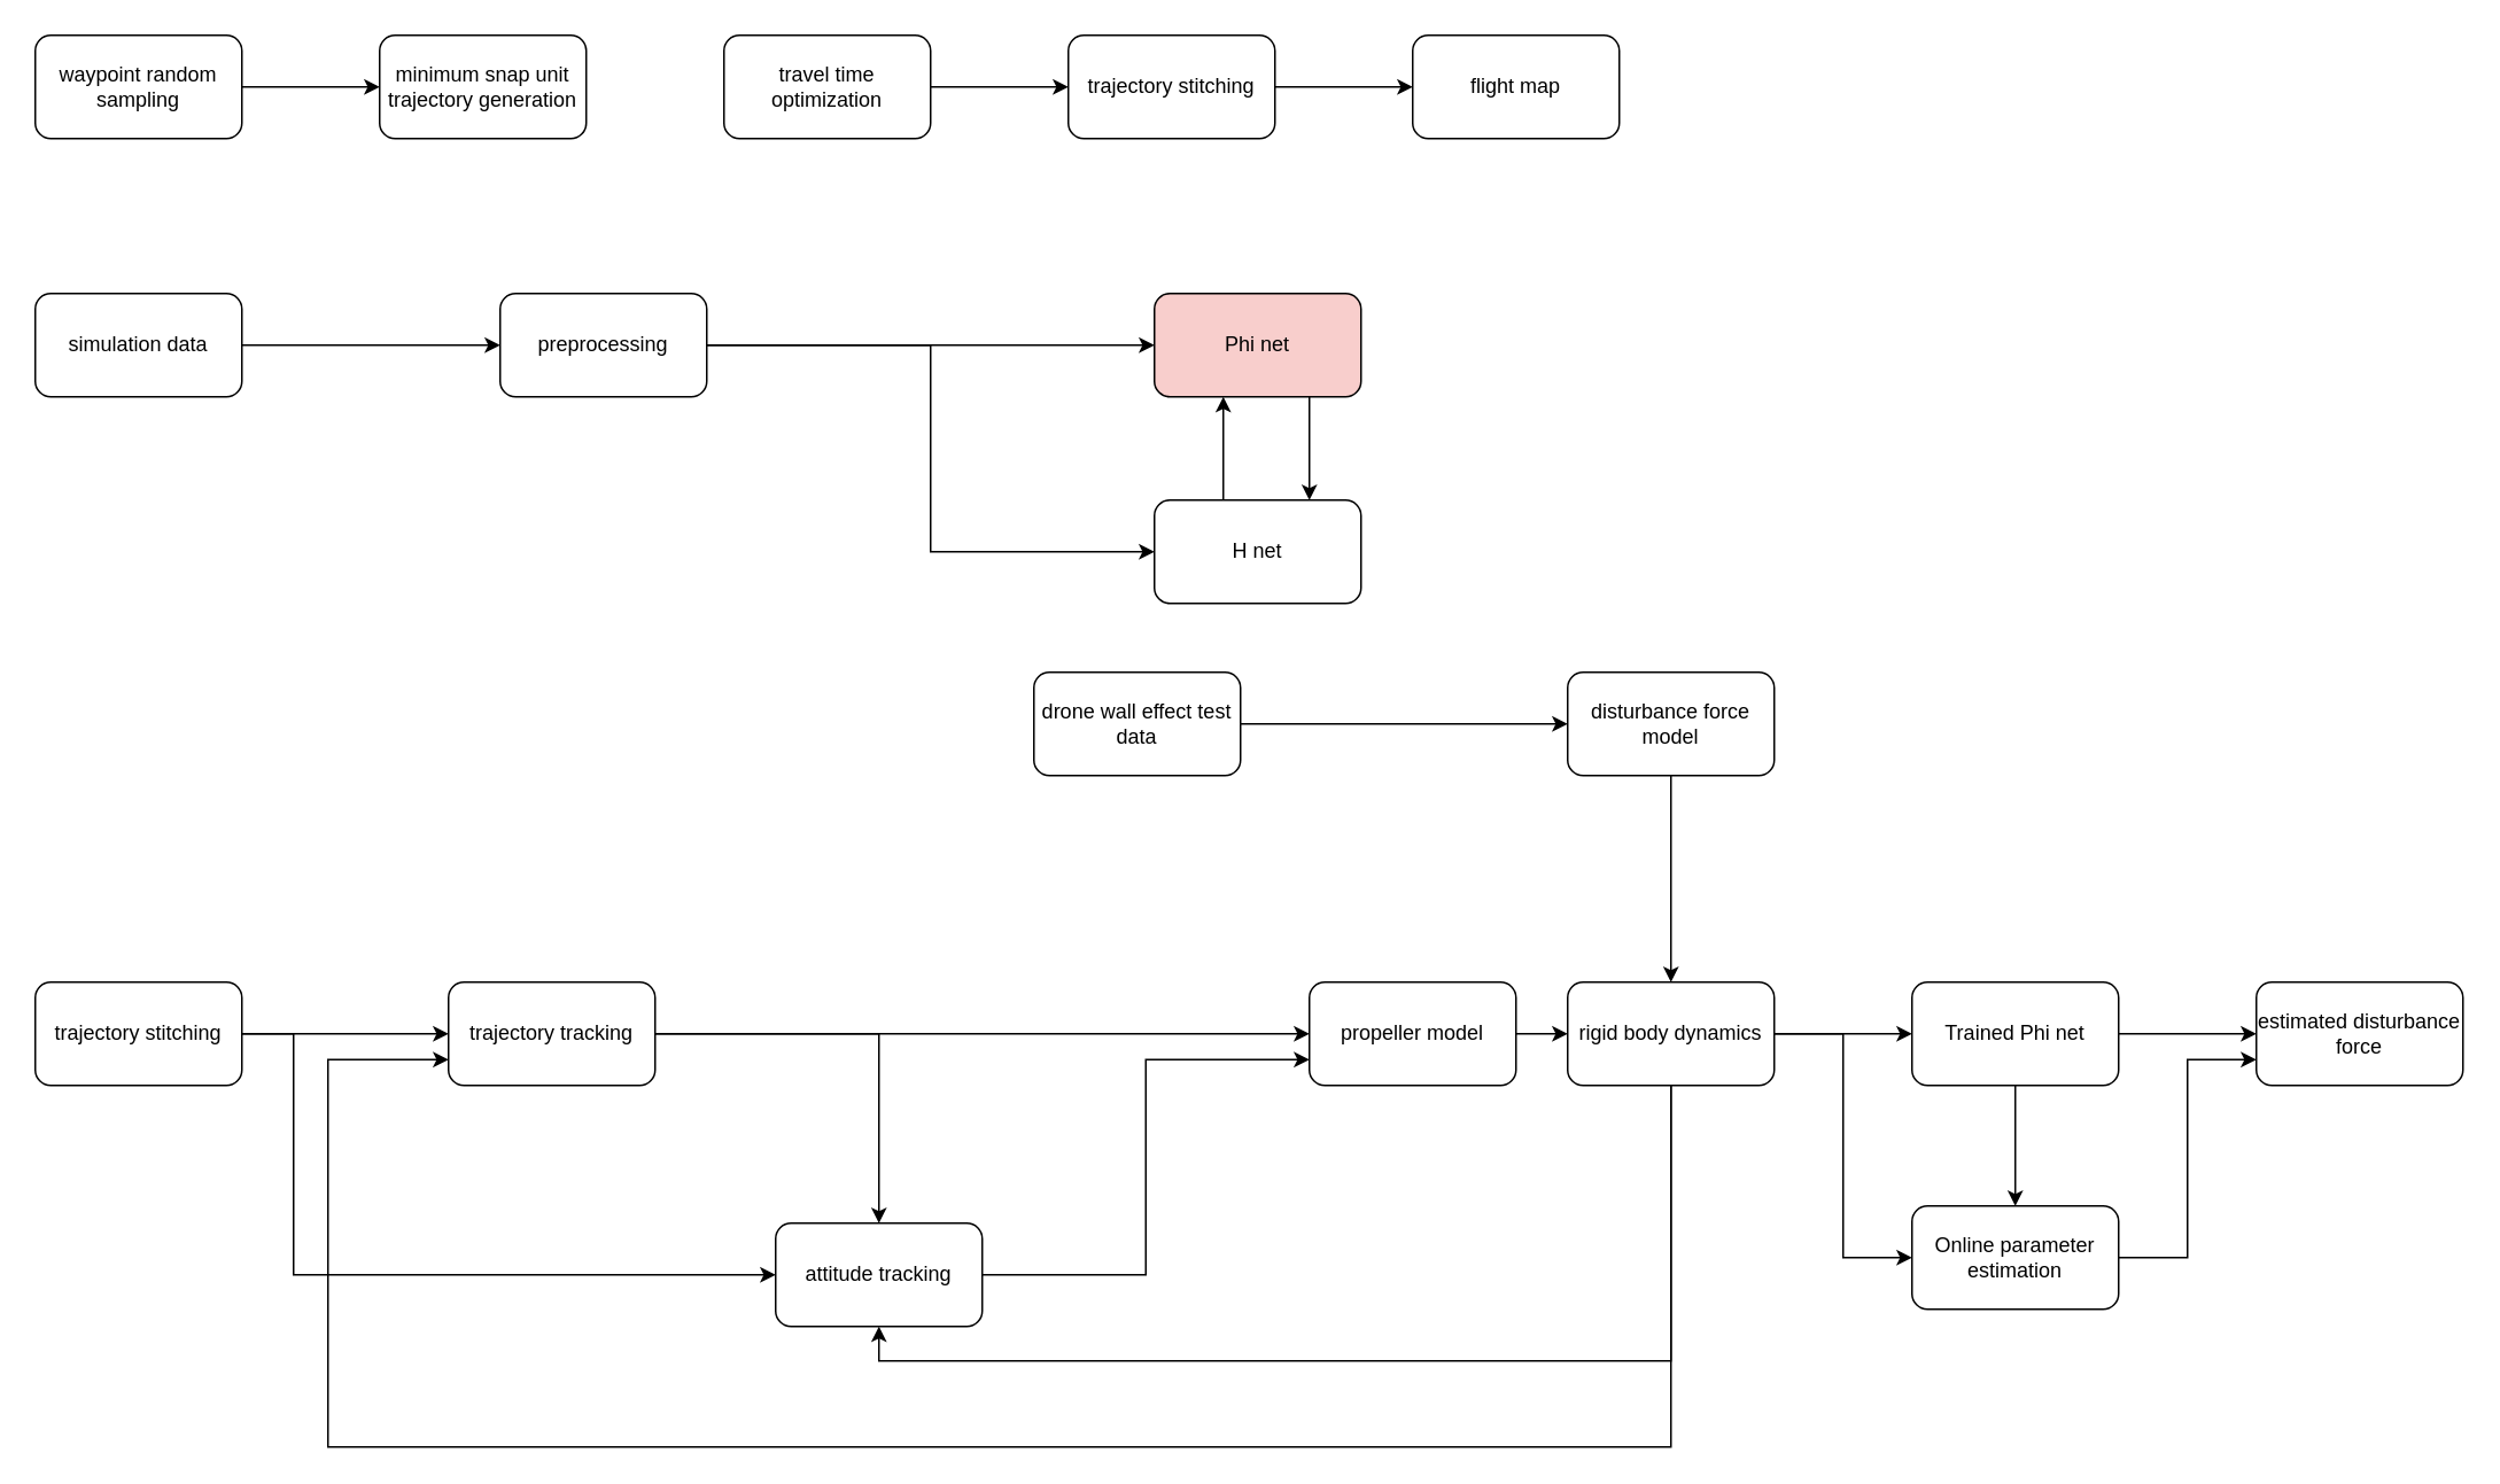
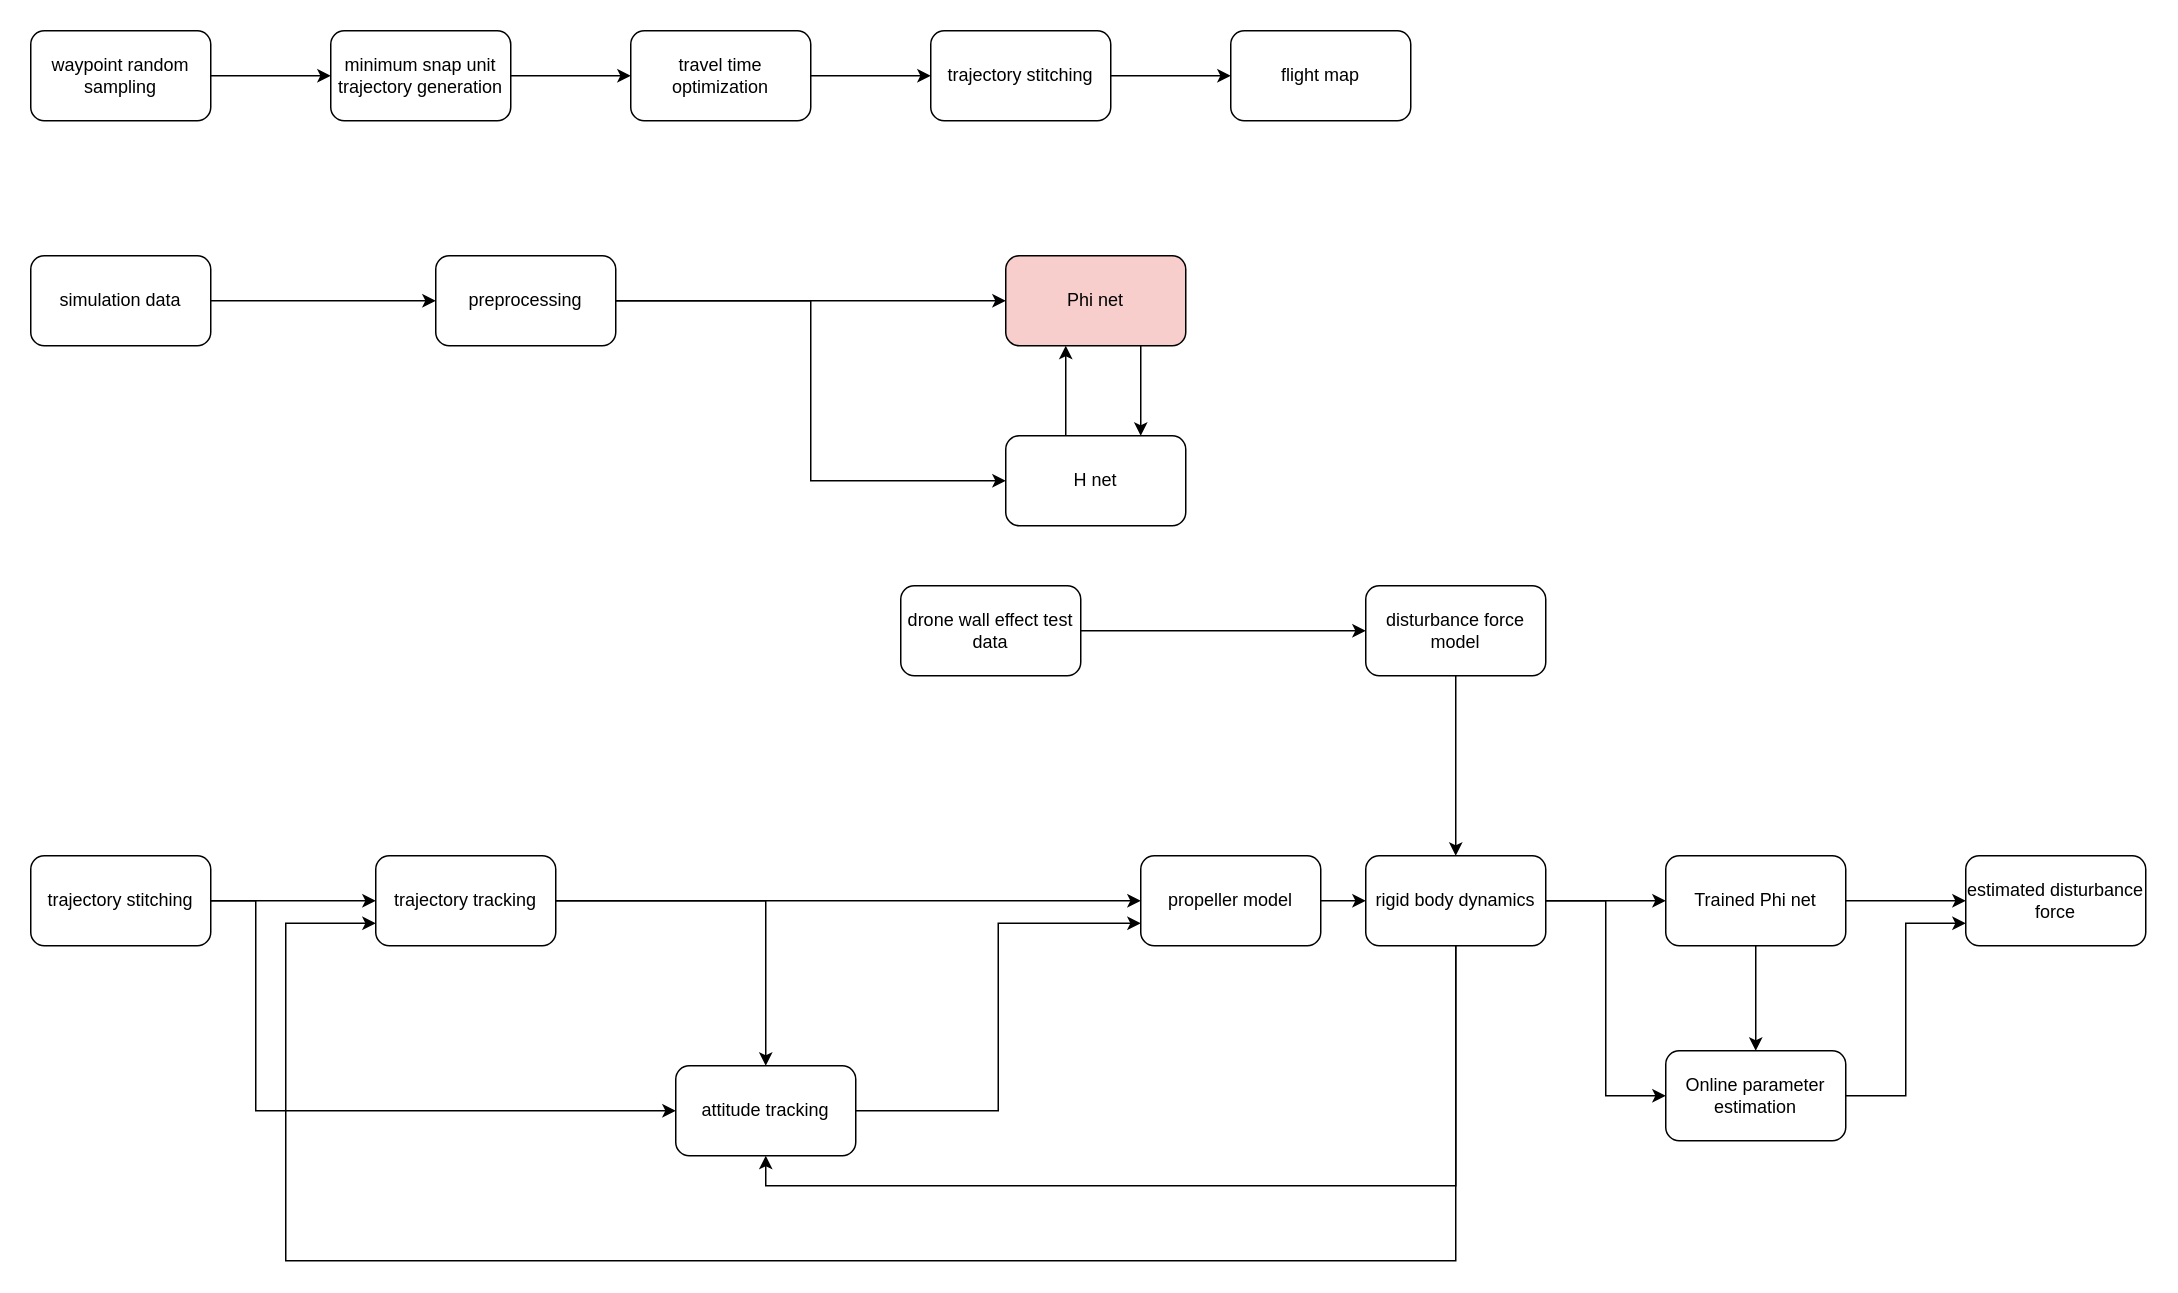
+ <mxCell id="24" value="" style="edgeStyle=orthogonalEdgeStyle;rounded=0;orthogonalLoop=1;jettySize=auto;html=1;" parent="1" source="25" target="27" edge="1"><mxGeometry relative="1" as="geometry" /></mxCell>
- <mxCell id="4" value="trajectory tracking" style="rounded=1;whiteSpace=wrap;html=1;" parent="1" vertex="1"><mxGeometry x="260" y="570" width="120" height="60" as="geometry" /></mxCell>
+ <mxCell id="4" value="trajectory tracking" style="rounded=1;whiteSpace=wrap;html=1;" parent="1" vertex="1"><mxGeometry x="250" y="570" width="120" height="60" as="geometry" /></mxCell>
